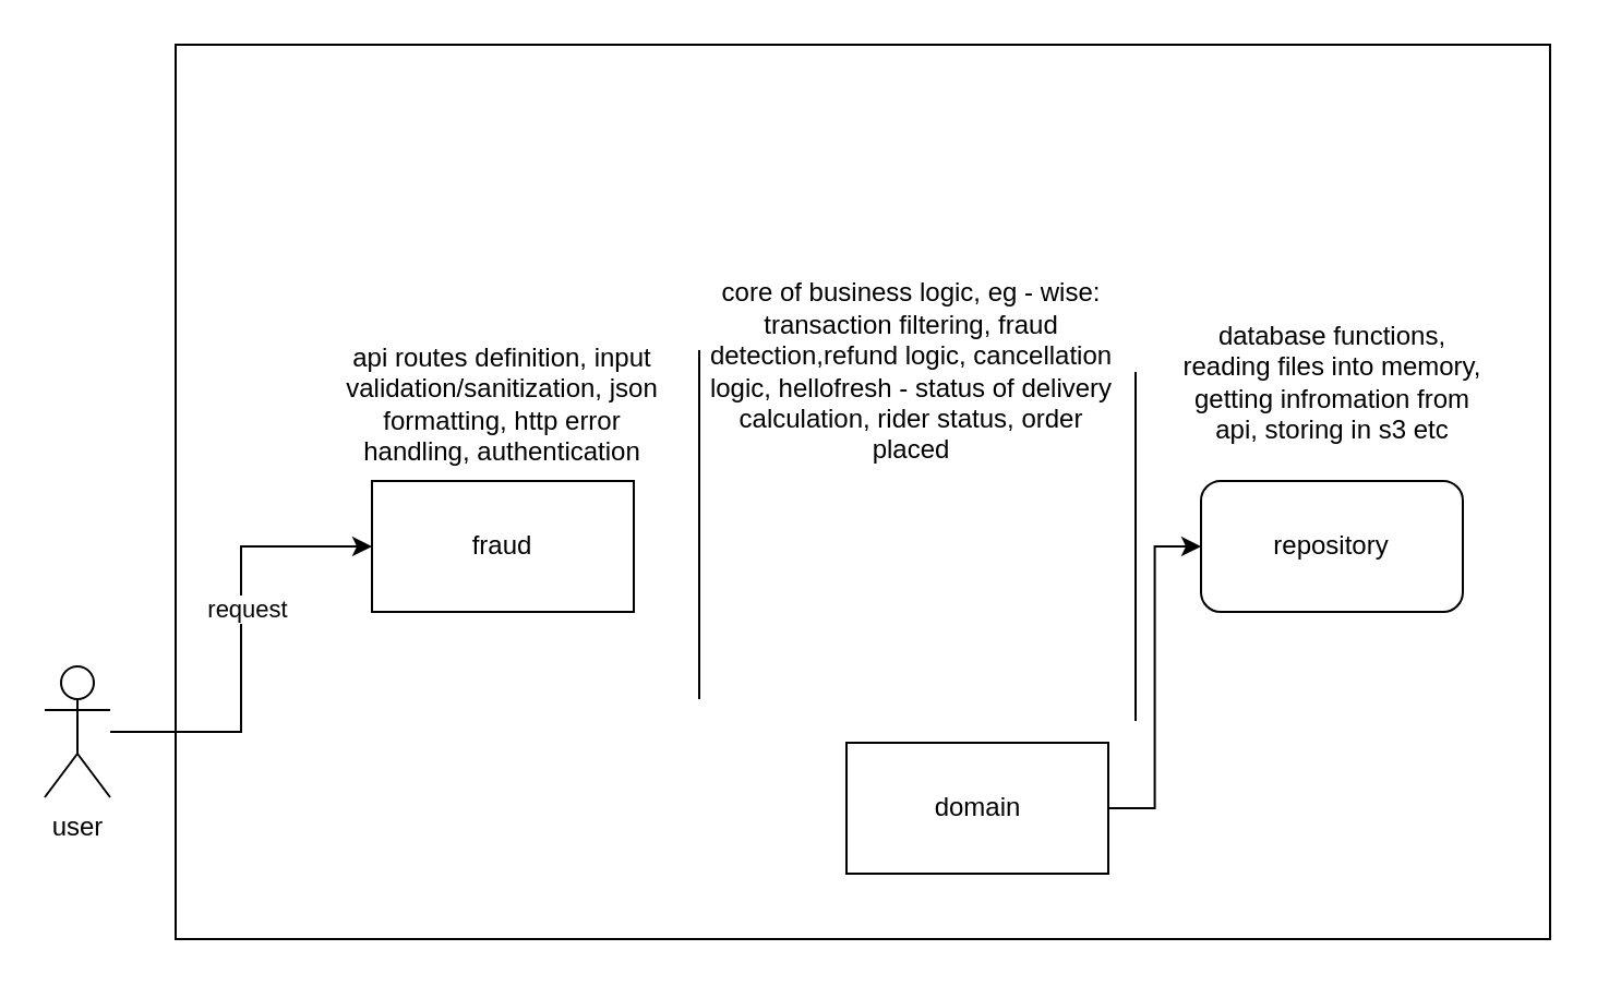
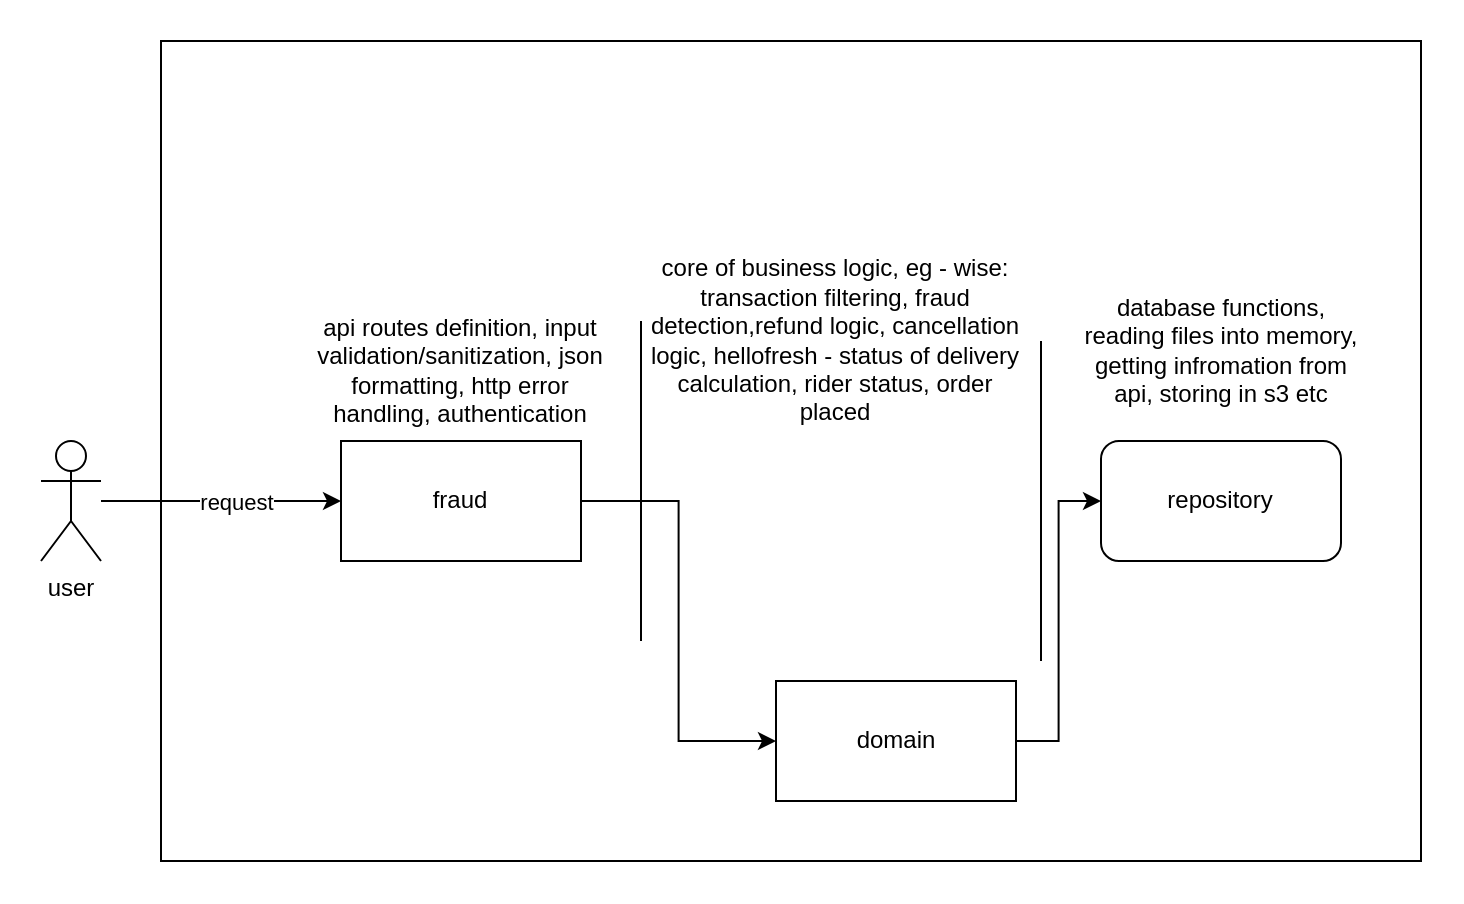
+ <mxCell id="5" style="edgeStyle=orthogonalEdgeStyle;rounded=0;orthogonalLoop=1;jettySize=auto;html=1;exitX=1;exitY=0.5;exitDx=0;exitDy=0;entryX=0;entryY=0.5;entryDx=0;entryDy=0;" edge="1" parent="1" source="6" target="8"><mxGeometry relative="1" as="geometry" /></mxCell>
- <mxCell id="12" value="user" style="shape=umlActor;verticalLabelPosition=bottom;verticalAlign=top;html=1;outlineConnect=0;" vertex="1" parent="1"><mxGeometry x="20" y="305" width="30" height="60" as="geometry" /></mxCell>
+ <mxCell id="12" value="user" style="shape=umlActor;verticalLabelPosition=bottom;verticalAlign=top;html=1;outlineConnect=0;" vertex="1" parent="1"><mxGeometry x="20" y="220" width="30" height="60" as="geometry" /></mxCell>
